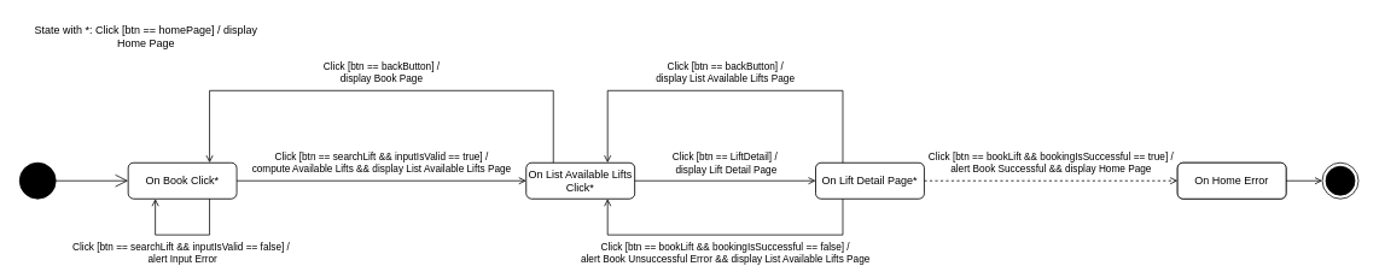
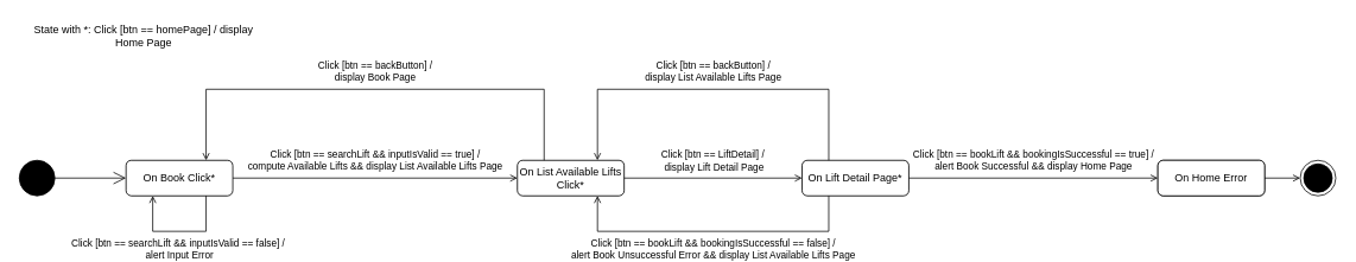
- <mxCell id="23" value="Click [btn == bookLift &amp;amp;&amp;amp; bookingIsSuccessful == true] /&lt;br&gt;alert Book Successful &amp;amp;&amp;amp; display Home Page" style="edgeStyle=orthogonalEdgeStyle;rounded=0;orthogonalLoop=1;jettySize=auto;html=1;endArrow=open;endFill=0;dashed=1;" parent="1" source="12" target="20" edge="1"><mxGeometry y="20" relative="1" as="geometry"><mxPoint as="offset" /></mxGeometry></mxCell>
+ <mxCell id="23" value="Click [btn == bookLift &amp;amp;&amp;amp; bookingIsSuccessful == true] /&lt;br&gt;alert Book Successful &amp;amp;&amp;amp; display Home Page" style="edgeStyle=orthogonalEdgeStyle;rounded=0;orthogonalLoop=1;jettySize=auto;html=1;endArrow=open;endFill=0;" parent="1" source="12" target="20" edge="1"><mxGeometry y="20" relative="1" as="geometry"><mxPoint as="offset" /></mxGeometry></mxCell>
